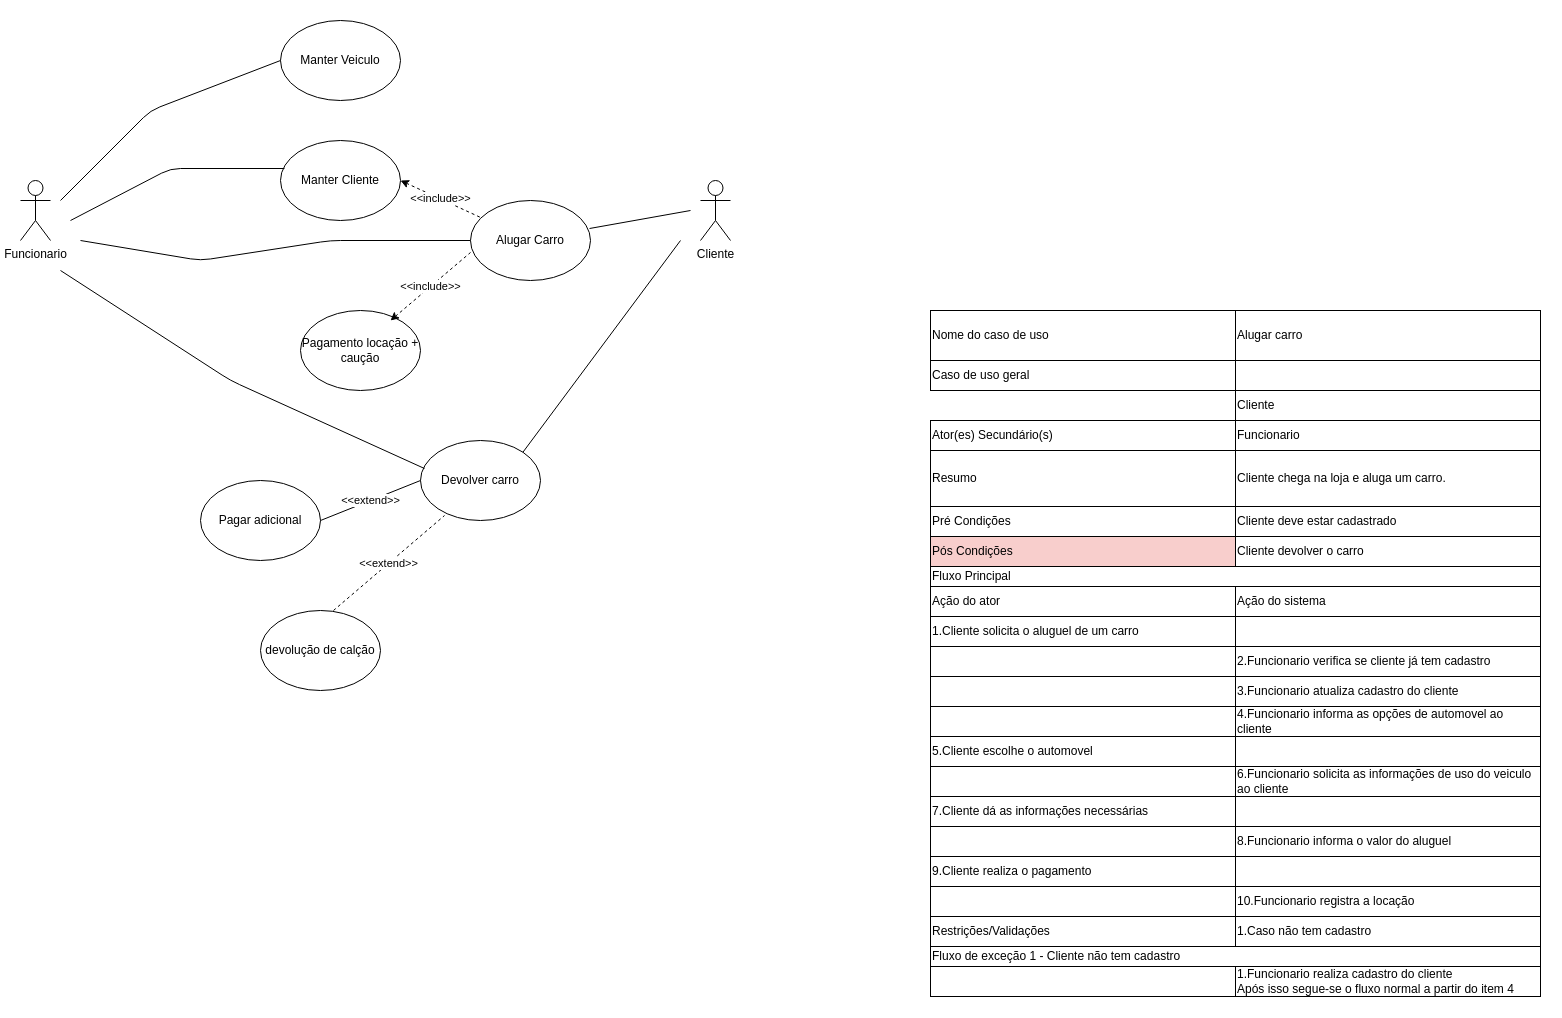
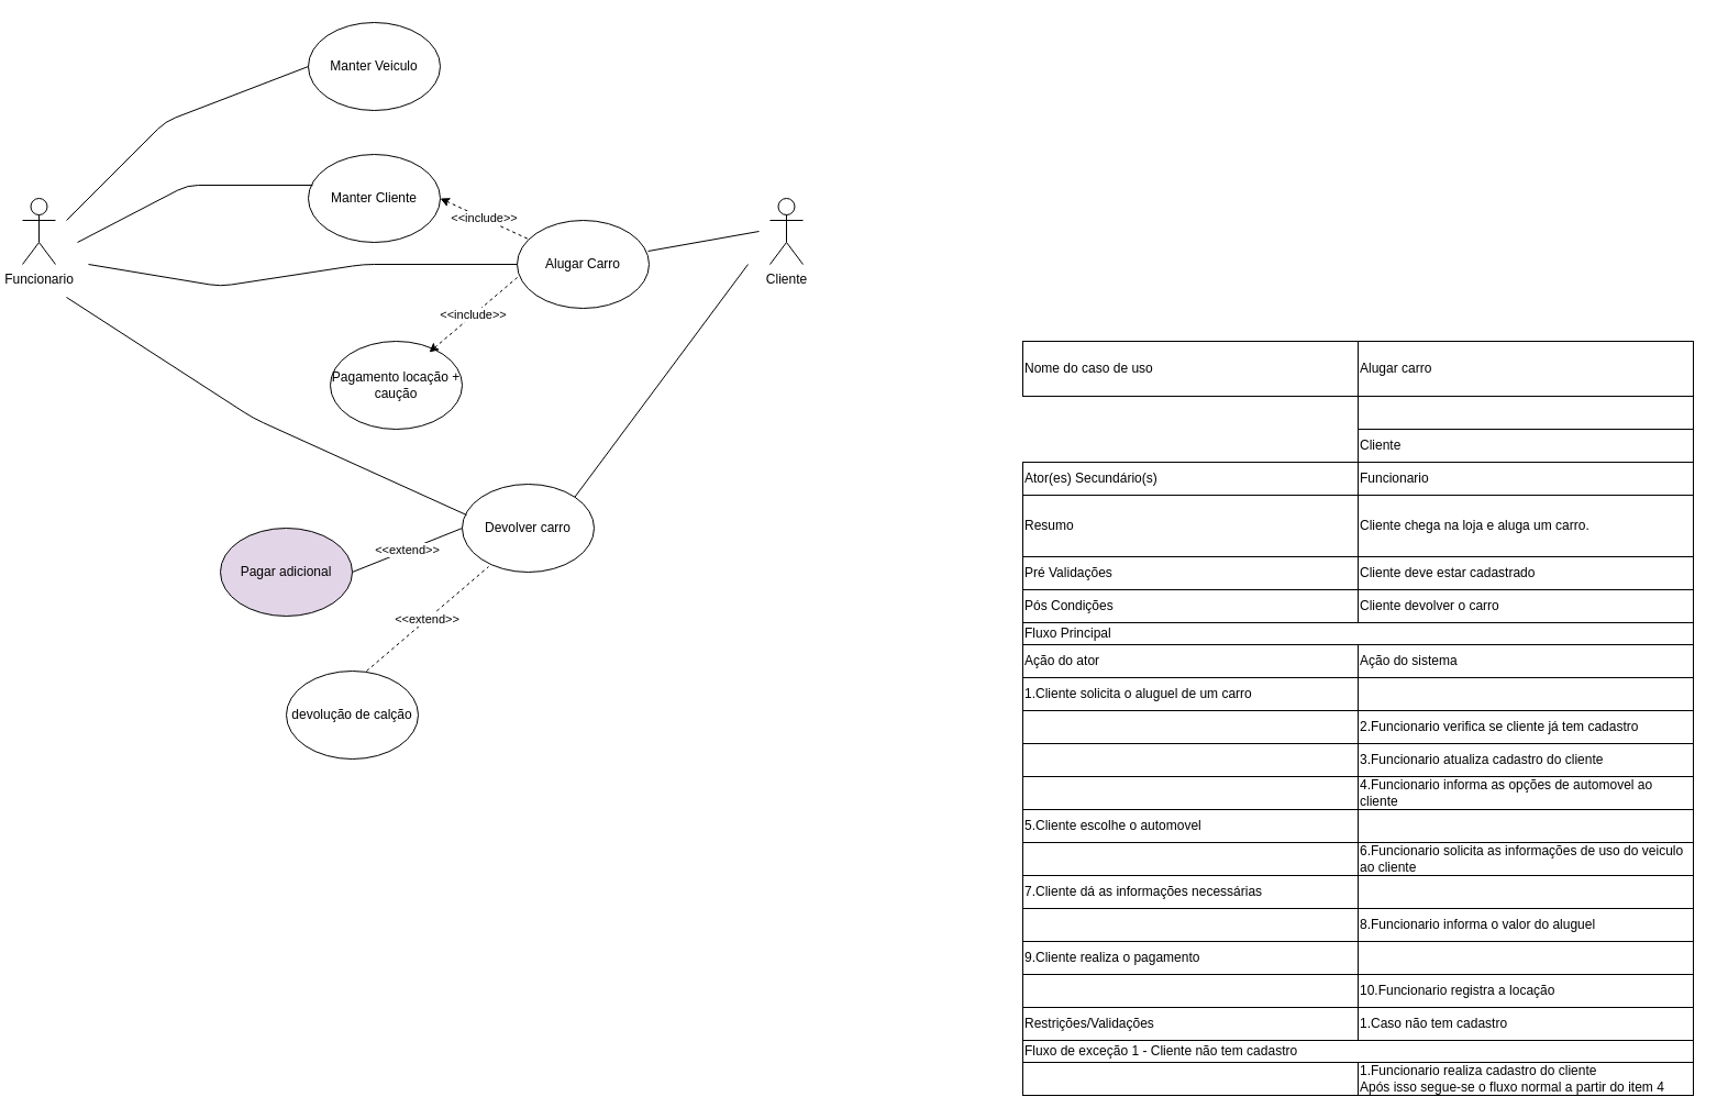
- <mxCell id="25" value="Caso de uso geral" style="rounded=0;whiteSpace=wrap;html=1;align=left;" vertex="1" parent="24"><mxGeometry width="305" height="30" as="geometry" /></mxCell>
- <mxCell id="16" value="Pagar adicional" style="ellipse;whiteSpace=wrap;html=1;" vertex="1" parent="1"><mxGeometry x="200" y="480" width="120" height="80" as="geometry" /></mxCell>
+ <mxCell id="16" value="Pagar adicional" style="ellipse;whiteSpace=wrap;html=1;fillColor=#e1d5e7;" vertex="1" parent="1"><mxGeometry x="200" y="480" width="120" height="80" as="geometry" /></mxCell>
- <mxCell id="36" value="Pré Condições" style="rounded=0;whiteSpace=wrap;html=1;align=left;" vertex="1" parent="35"><mxGeometry width="305" height="30" as="geometry" /></mxCell>
+ <mxCell id="36" value="Pré Validações" style="rounded=0;whiteSpace=wrap;html=1;align=left;" vertex="1" parent="35"><mxGeometry width="305" height="30" as="geometry" /></mxCell>
- <mxCell id="39" value="Pós Condições" style="rounded=0;whiteSpace=wrap;html=1;align=left;fillColor=#f8cecc;" vertex="1" parent="38"><mxGeometry width="305" height="30" as="geometry" /></mxCell>
+ <mxCell id="39" value="Pós Condições" style="rounded=0;whiteSpace=wrap;html=1;align=left;" vertex="1" parent="38"><mxGeometry width="305" height="30" as="geometry" /></mxCell>
